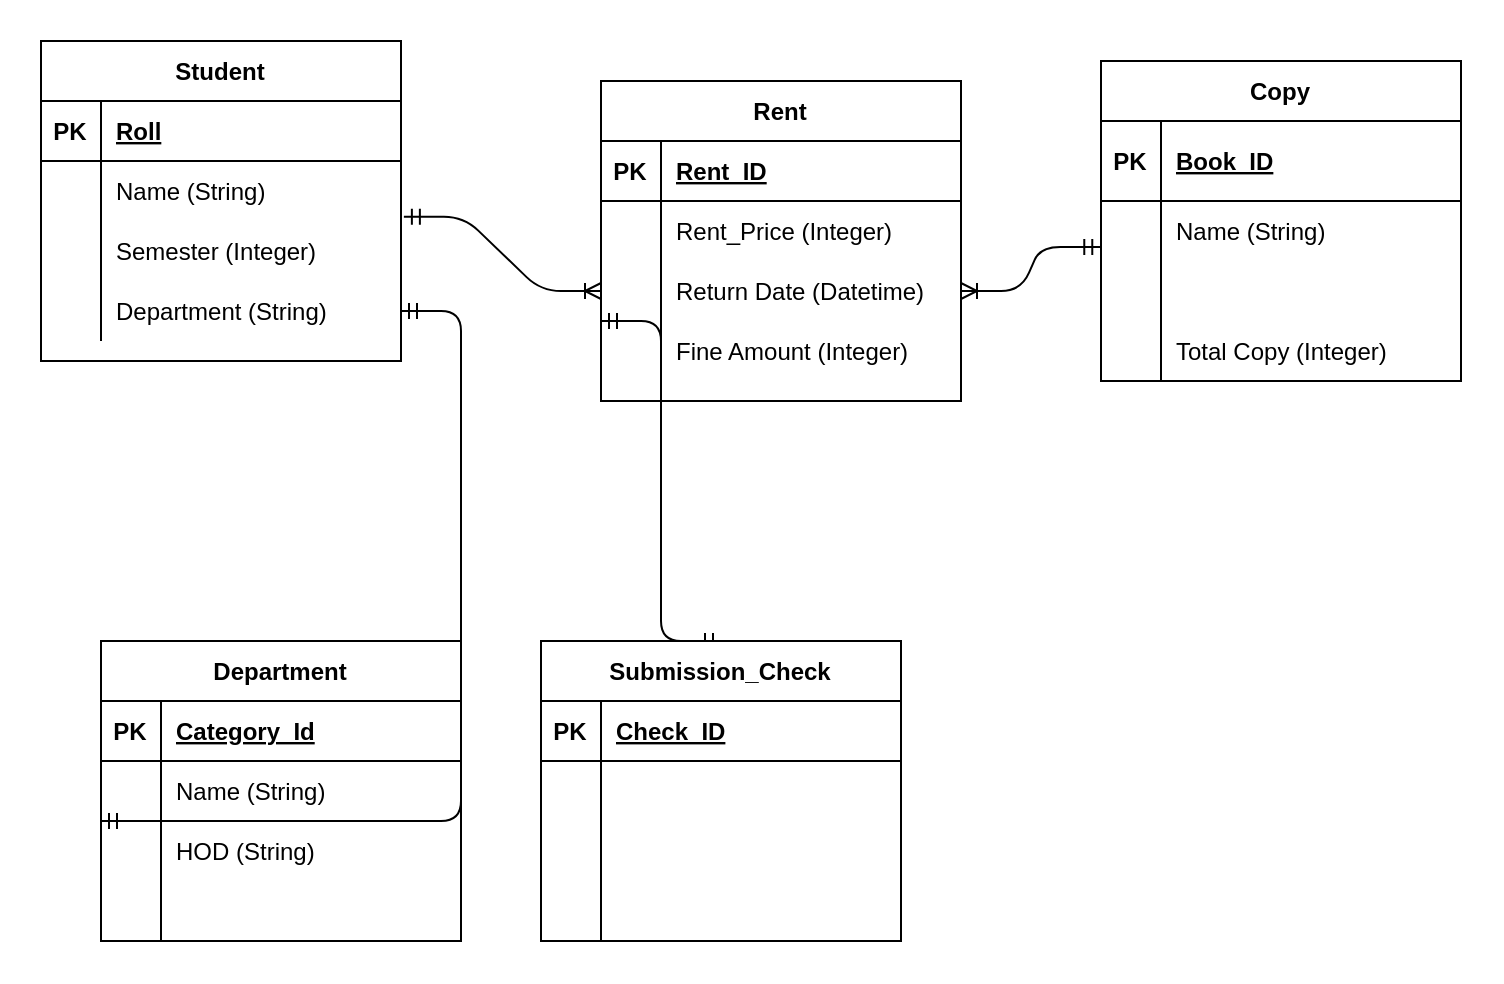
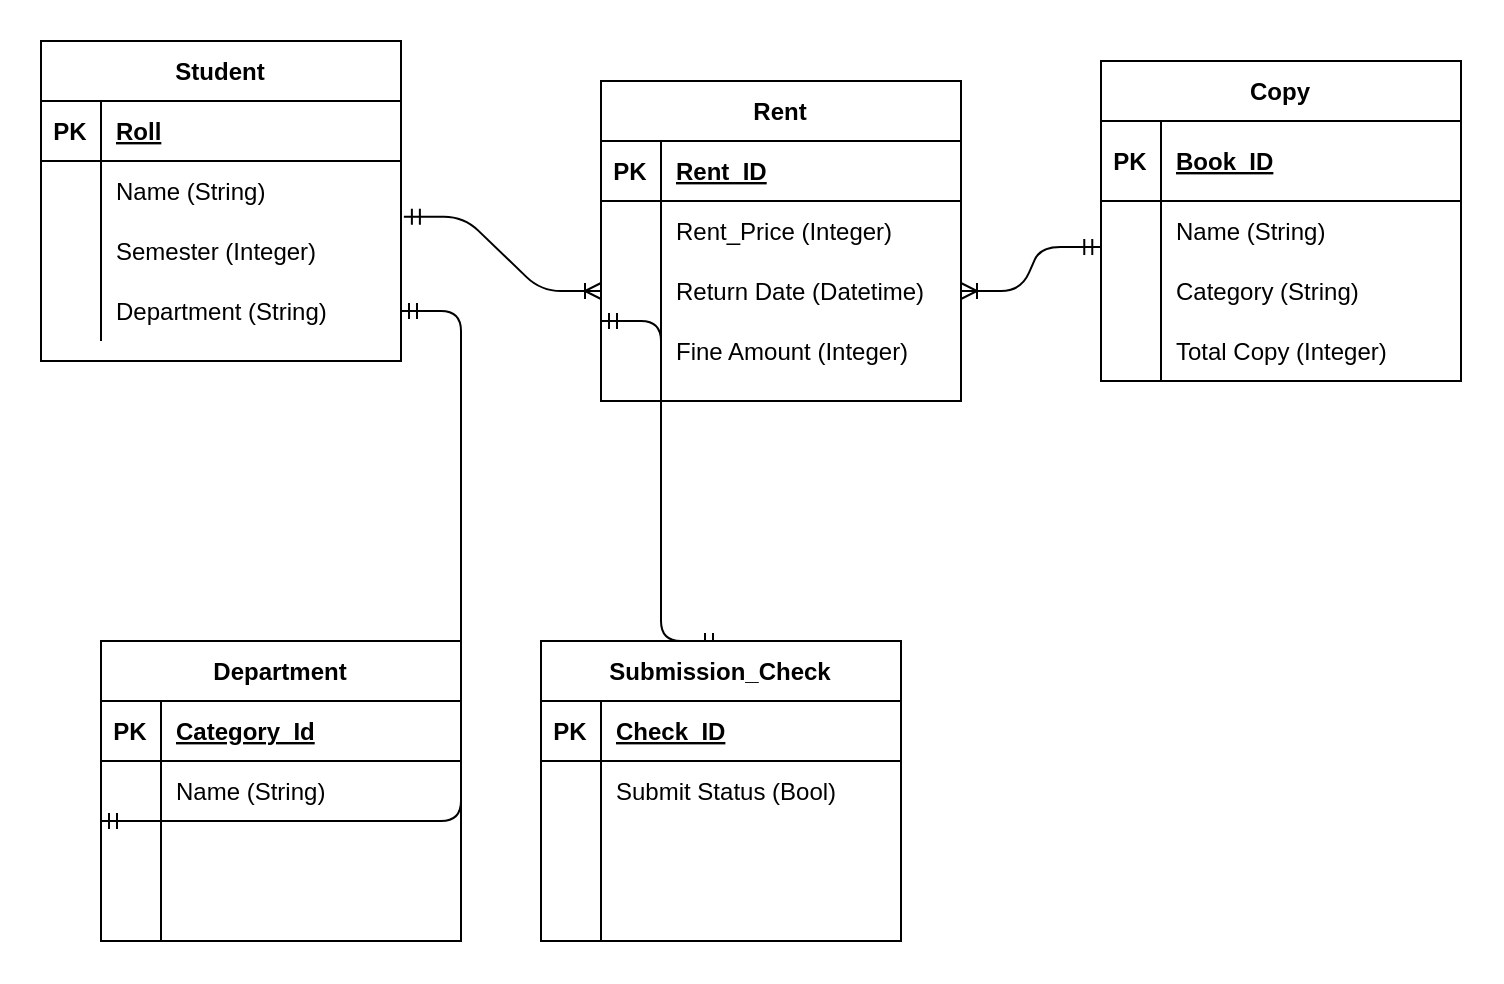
+ <mxCell id="41" value="Category (String)" style="shape=partialRectangle;connectable=0;fillColor=none;top=0;left=0;bottom=0;right=0;align=left;spacingLeft=6;overflow=hidden;" vertex="1" parent="39"><mxGeometry x="30" width="150" height="30" as="geometry" /></mxCell>
+ <mxCell id="64" value="Submit Status (Bool)" style="shape=partialRectangle;connectable=0;fillColor=none;top=0;left=0;bottom=0;right=0;align=left;spacingLeft=6;overflow=hidden;" vertex="1" parent="62"><mxGeometry x="30" width="150" height="30" as="geometry" /></mxCell>
- <mxCell id="15" value="HOD (String)" style="shape=partialRectangle;connectable=0;fillColor=none;top=0;left=0;bottom=0;right=0;align=left;spacingLeft=6;overflow=hidden;" vertex="1" parent="13"><mxGeometry x="30" width="150" height="30" as="geometry" /></mxCell>
